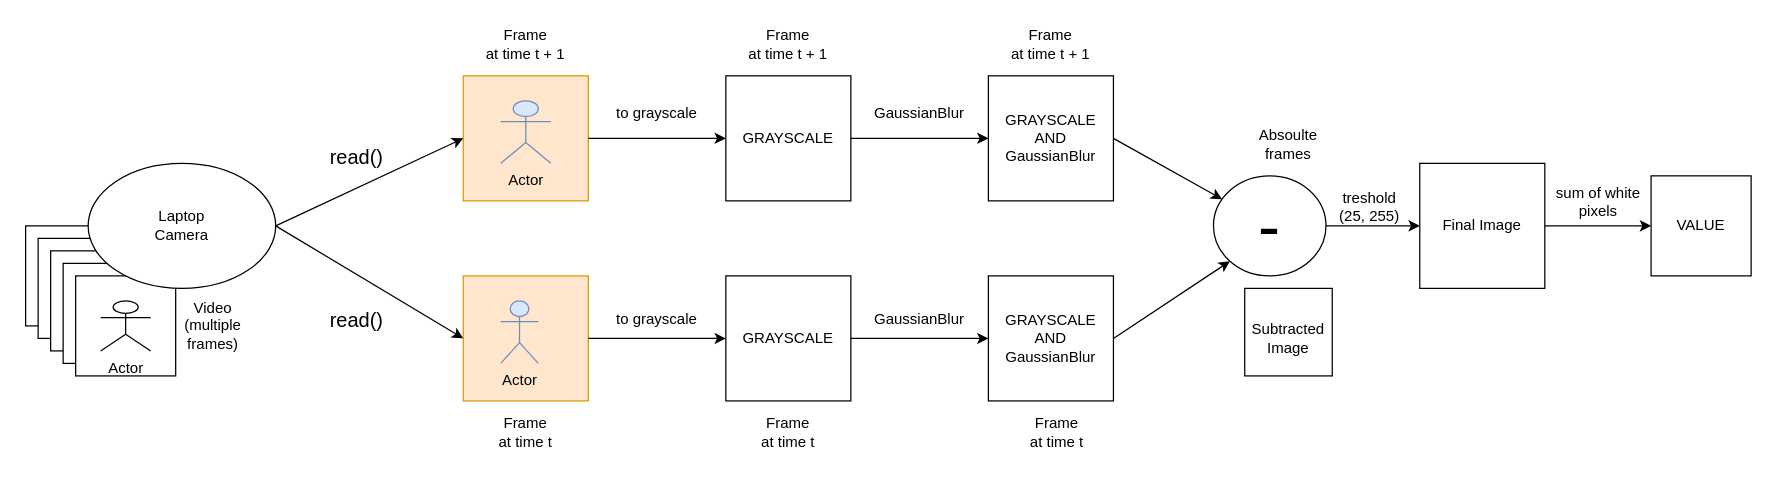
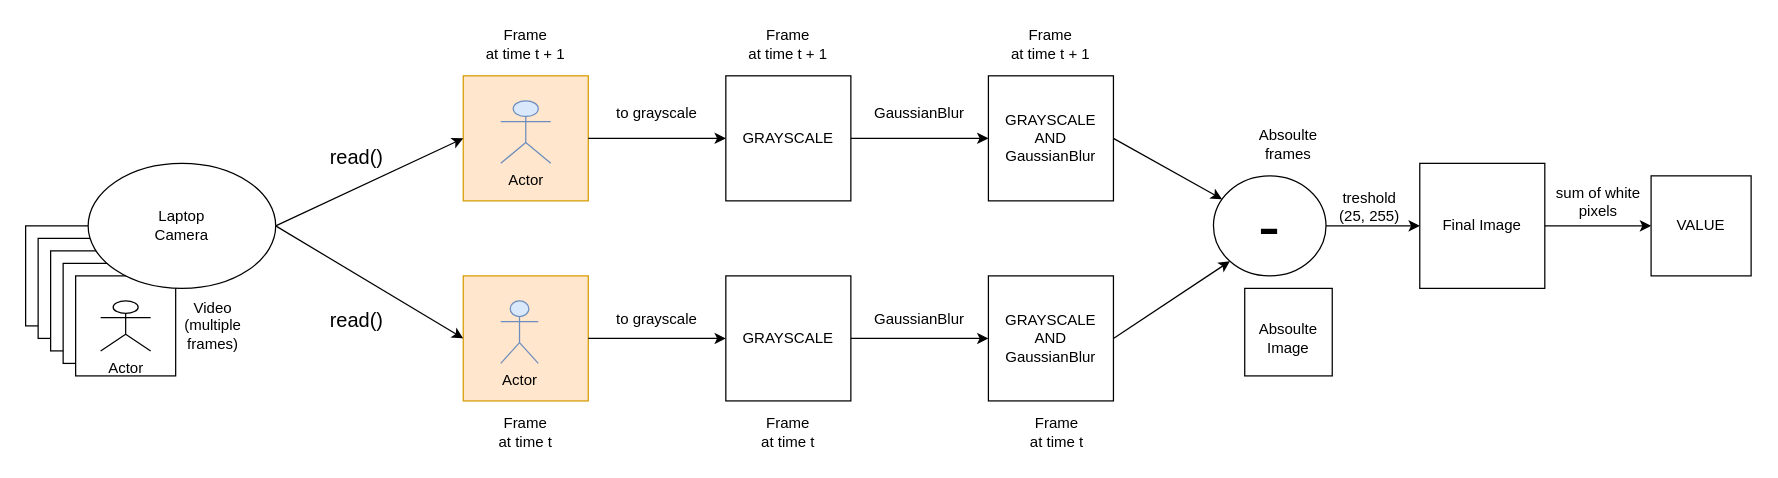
- <mxCell id="44" value="Subtracted Image" style="text;html=1;align=center;verticalAlign=middle;whiteSpace=wrap;rounded=0;" vertex="1" parent="1"><mxGeometry x="995" y="255" width="70" height="30" as="geometry" /></mxCell>
+ <mxCell id="44" value="Absoulte Image" style="text;html=1;align=center;verticalAlign=middle;whiteSpace=wrap;rounded=0;" vertex="1" parent="1"><mxGeometry x="995" y="255" width="70" height="30" as="geometry" /></mxCell>
